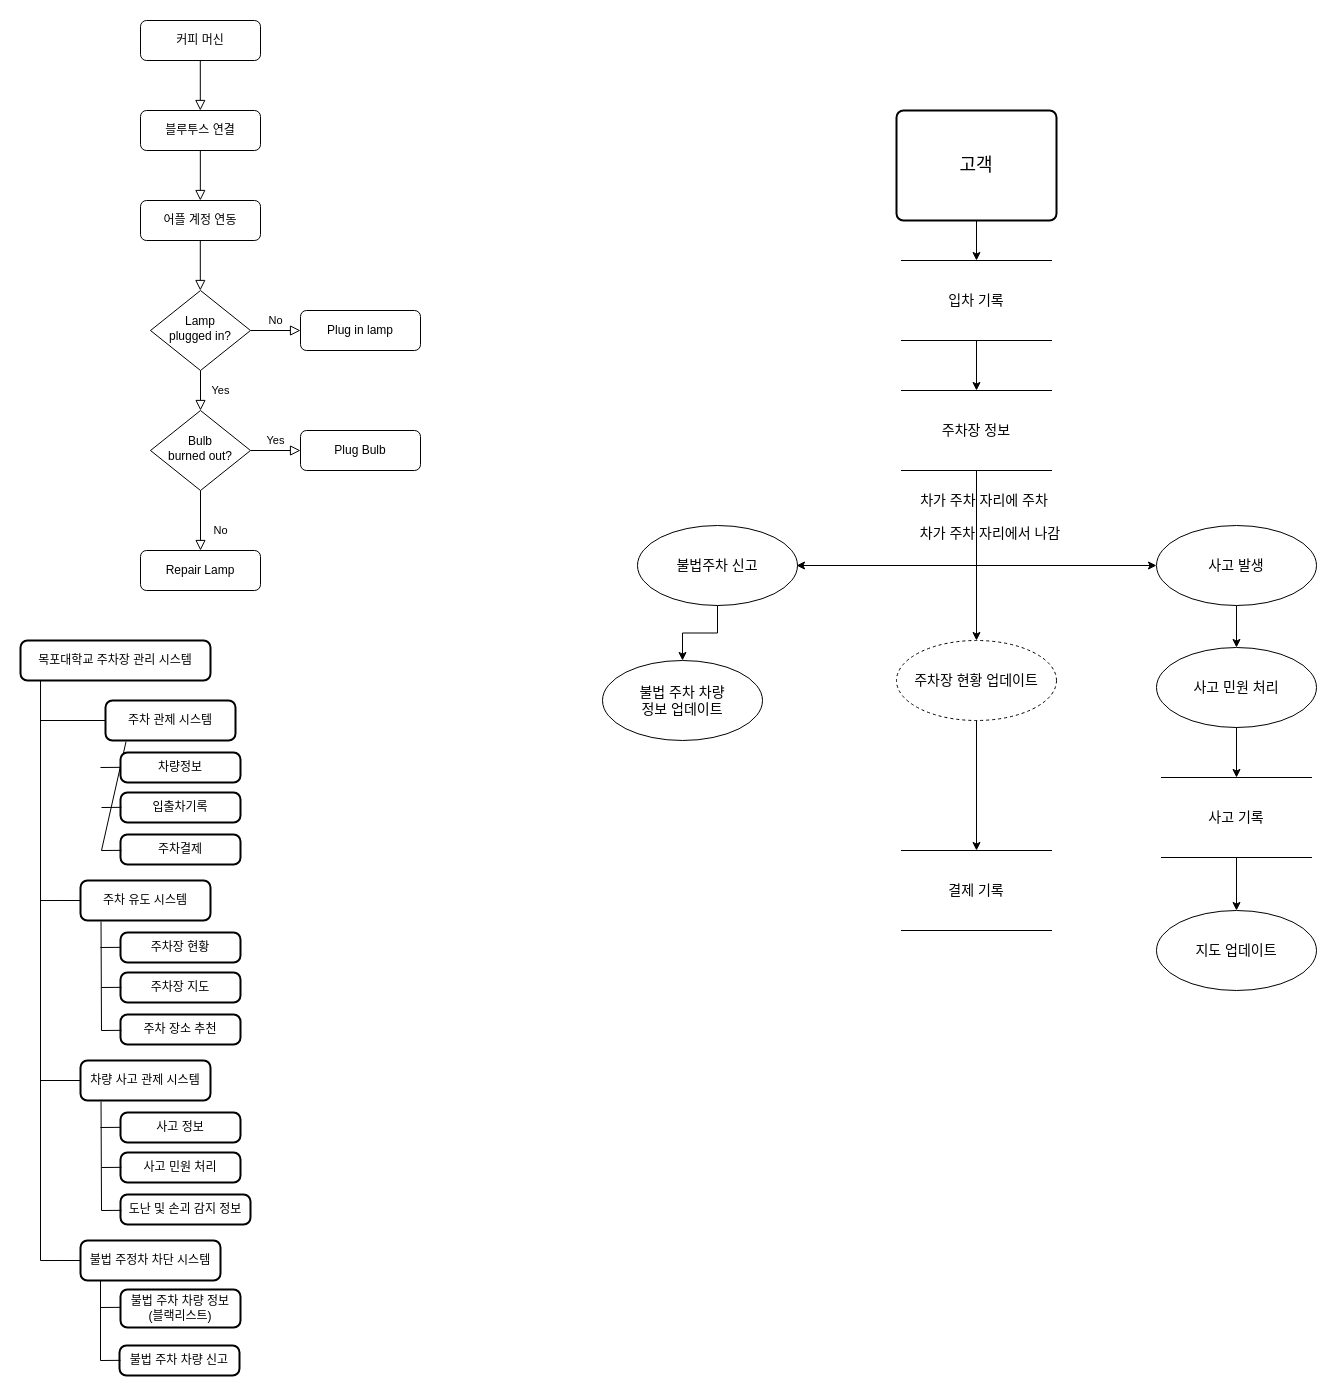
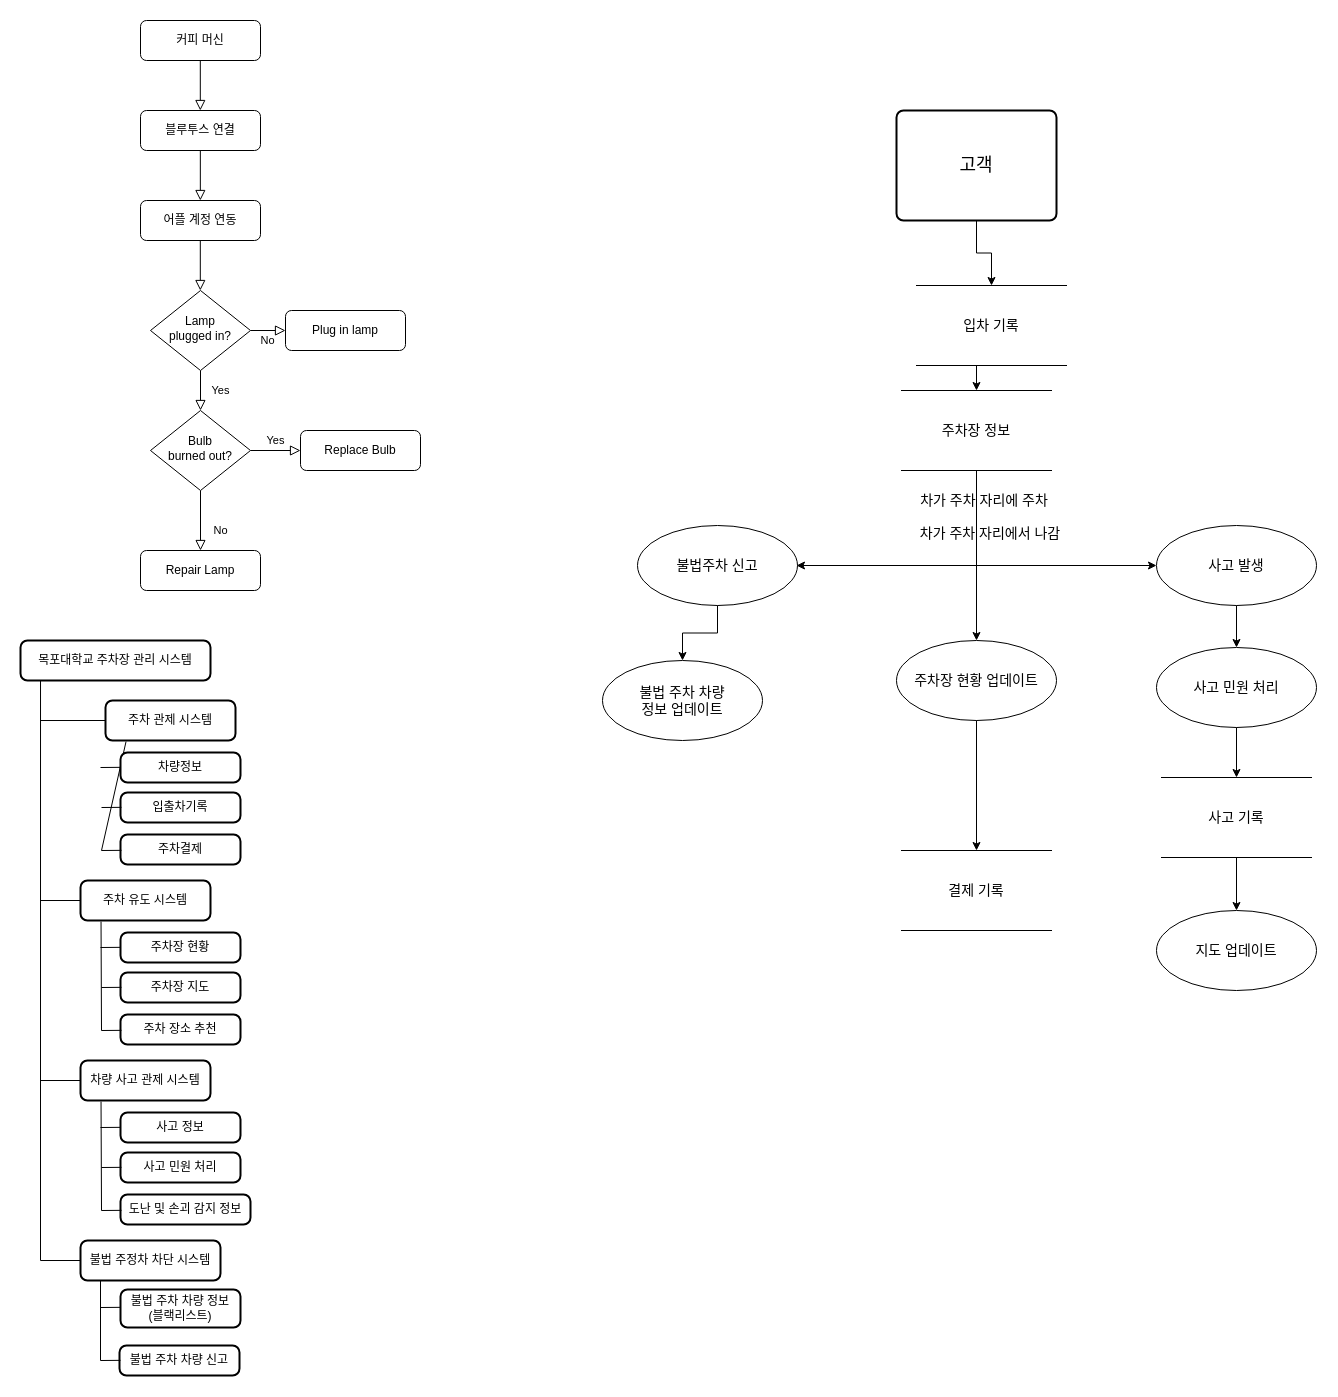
- <mxCell id="54" value="&lt;font style=&quot;font-size: 14px;&quot;&gt;입차 기록&lt;/font&gt;" style="shape=partialRectangle;whiteSpace=wrap;html=1;left=0;right=0;fillColor=none;" vertex="1" parent="1"><mxGeometry x="901" y="260" width="150" height="80" as="geometry" /></mxCell>
+ <mxCell id="54" value="&lt;font style=&quot;font-size: 14px;&quot;&gt;입차 기록&lt;/font&gt;" style="shape=partialRectangle;whiteSpace=wrap;html=1;left=0;right=0;fillColor=none;" vertex="1" parent="1"><mxGeometry x="916" y="285" width="150" height="80" as="geometry" /></mxCell>
- <mxCell id="6" value="Plug in lamp" style="rounded=1;whiteSpace=wrap;html=1;fontSize=12;glass=0;strokeWidth=1;shadow=0;" parent="1" vertex="1"><mxGeometry x="300" y="310" width="120" height="40" as="geometry" /></mxCell>
+ <mxCell id="6" value="Plug in lamp" style="rounded=1;whiteSpace=wrap;html=1;fontSize=12;glass=0;strokeWidth=1;shadow=0;" parent="1" vertex="1"><mxGeometry x="285" y="310" width="120" height="40" as="geometry" /></mxCell>
- <mxCell id="11" value="Plug Bulb" style="rounded=1;whiteSpace=wrap;html=1;fontSize=12;glass=0;strokeWidth=1;shadow=0;" parent="1" vertex="1"><mxGeometry x="300" y="430" width="120" height="40" as="geometry" /></mxCell>
+ <mxCell id="11" value="Replace Bulb" style="rounded=1;whiteSpace=wrap;html=1;fontSize=12;glass=0;strokeWidth=1;shadow=0;" parent="1" vertex="1"><mxGeometry x="300" y="430" width="120" height="40" as="geometry" /></mxCell>
- <mxCell id="61" value="&lt;font style=&quot;font-size: 14px;&quot;&gt;주차장 현황 업데이트&lt;/font&gt;" style="ellipse;whiteSpace=wrap;html=1;fillColor=none;dashed=1;" vertex="1" parent="1"><mxGeometry x="896" y="640" width="160" height="80" as="geometry" /></mxCell>
+ <mxCell id="61" value="&lt;font style=&quot;font-size: 14px;&quot;&gt;주차장 현황 업데이트&lt;/font&gt;" style="ellipse;whiteSpace=wrap;html=1;fillColor=none;" vertex="1" parent="1"><mxGeometry x="896" y="640" width="160" height="80" as="geometry" /></mxCell>
